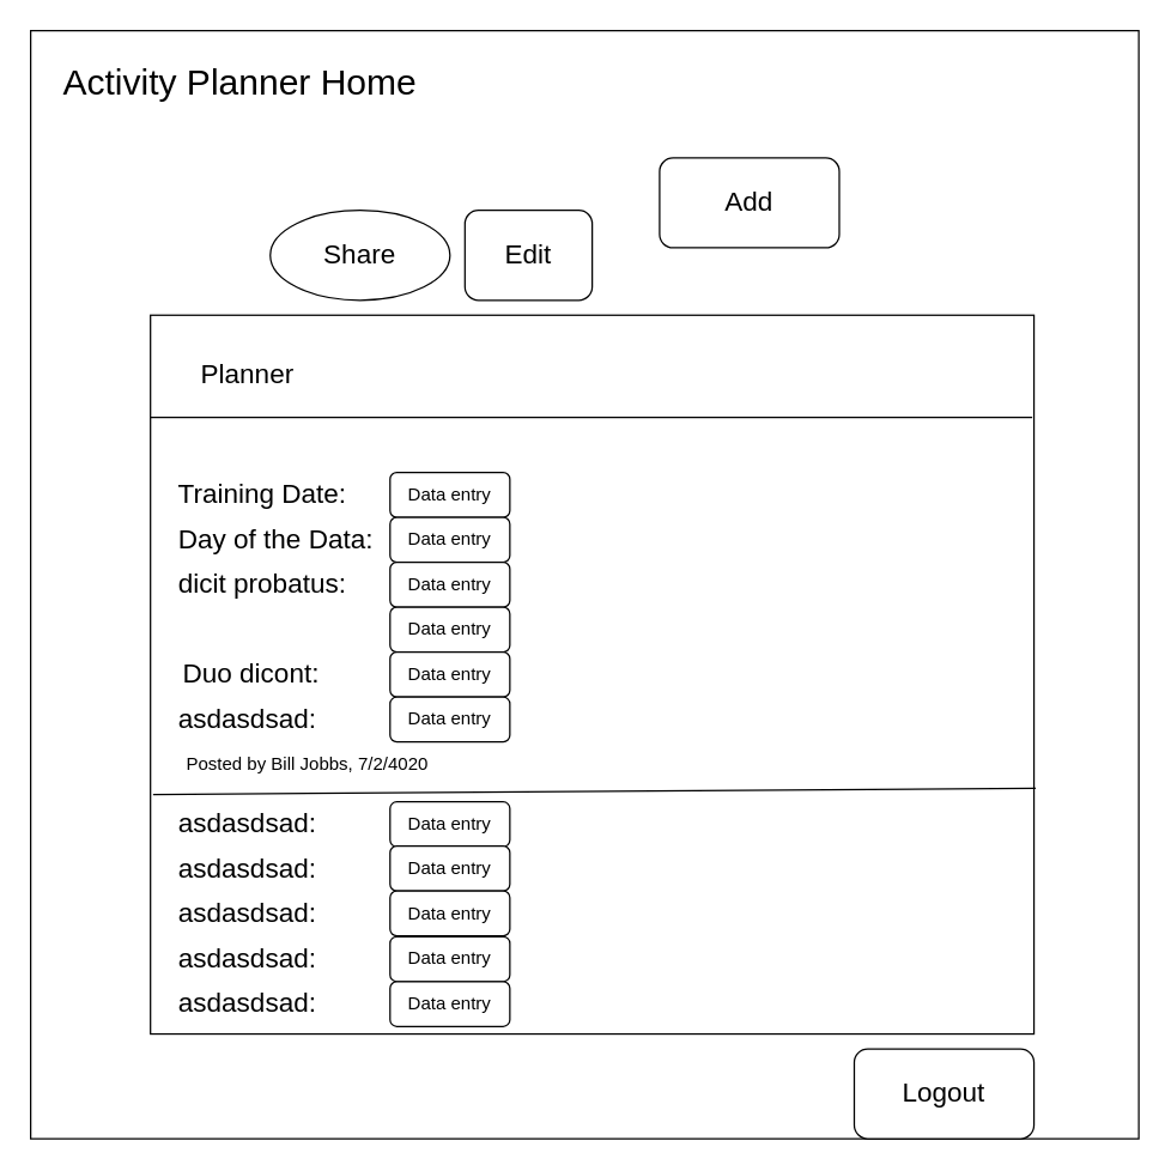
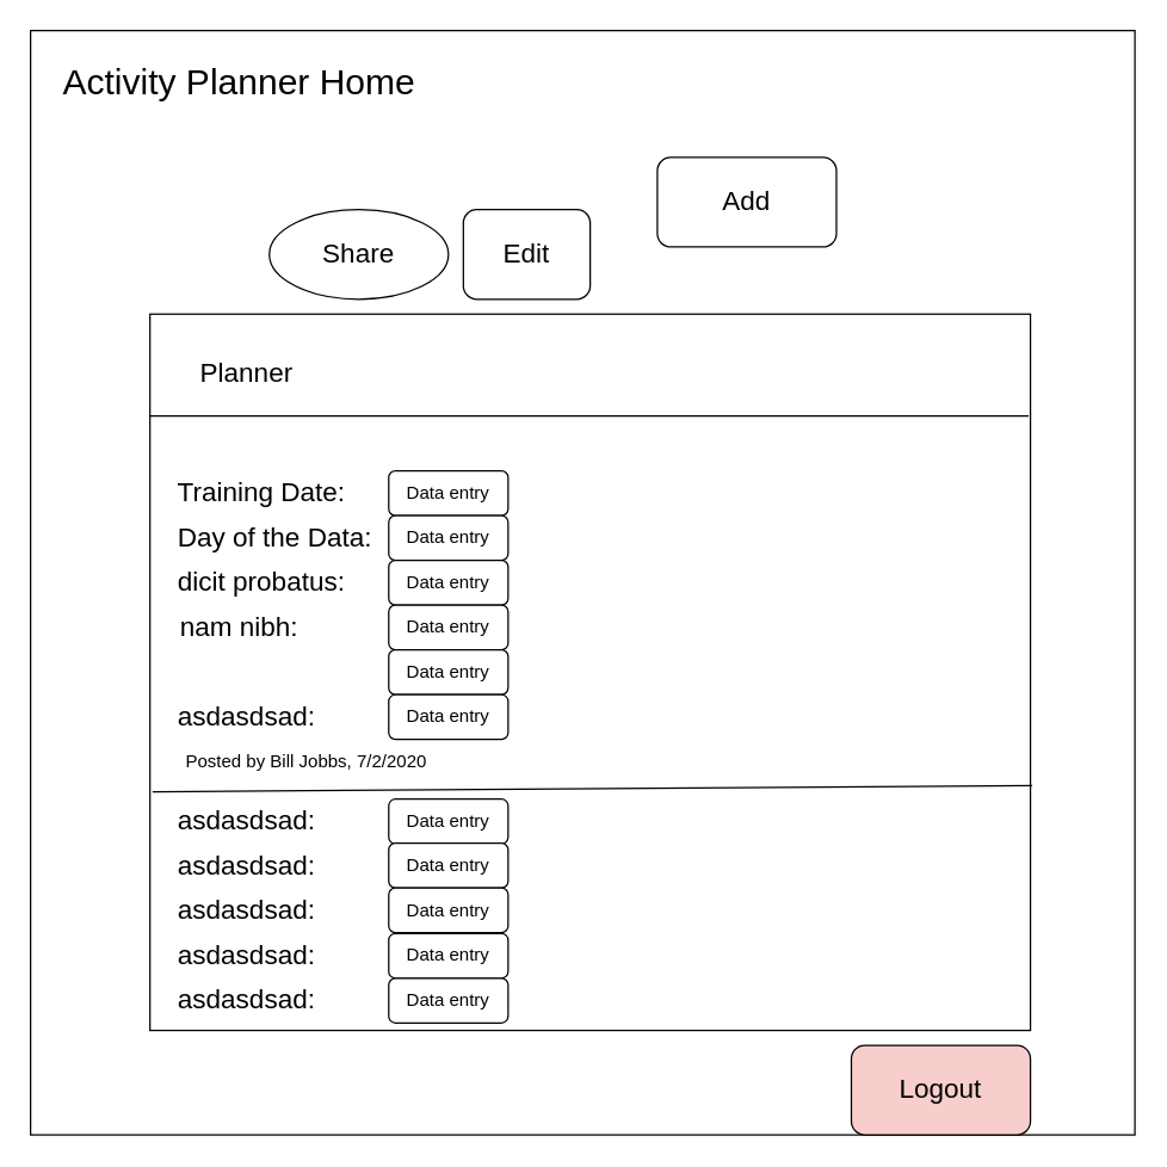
+ <mxCell id="14" value="&lt;span style=&quot;font-size: 18px&quot;&gt;nam nibh:&lt;/span&gt;" style="text;html=1;strokeColor=none;fillColor=none;align=center;verticalAlign=middle;whiteSpace=wrap;rounded=0;" vertex="1" parent="1"><mxGeometry x="110" y="410" width="100" height="20" as="geometry" /></mxCell>
- <mxCell id="15" value="&lt;span style=&quot;font-size: 18px&quot;&gt;&amp;nbsp;Duo dicont:&lt;/span&gt;" style="text;html=1;strokeColor=none;fillColor=none;align=center;verticalAlign=middle;whiteSpace=wrap;rounded=0;" vertex="1" parent="1"><mxGeometry x="115" y="440" width="100" height="20" as="geometry" /></mxCell>
- <mxCell id="23" value="Posted by Bill Jobbs, 7/2/4020" style="text;html=1;strokeColor=none;fillColor=none;align=center;verticalAlign=middle;whiteSpace=wrap;rounded=0;" vertex="1" parent="1"><mxGeometry x="120" y="500" width="170" height="20" as="geometry" /></mxCell>
+ <mxCell id="23" value="Posted by Bill Jobbs, 7/2/2020" style="text;html=1;strokeColor=none;fillColor=none;align=center;verticalAlign=middle;whiteSpace=wrap;rounded=0;" vertex="1" parent="1"><mxGeometry x="120" y="500" width="170" height="20" as="geometry" /></mxCell>
- <mxCell id="10" value="&lt;font style=&quot;font-size: 18px&quot;&gt;Logout&lt;/font&gt;" style="rounded=1;whiteSpace=wrap;html=1;align=center;" vertex="1" parent="1"><mxGeometry x="570" y="700" width="120" height="60" as="geometry" /></mxCell>
+ <mxCell id="10" value="&lt;font style=&quot;font-size: 18px&quot;&gt;Logout&lt;/font&gt;" style="rounded=1;whiteSpace=wrap;html=1;align=center;fillColor=#f8cecc;" vertex="1" parent="1"><mxGeometry x="570" y="700" width="120" height="60" as="geometry" /></mxCell>
